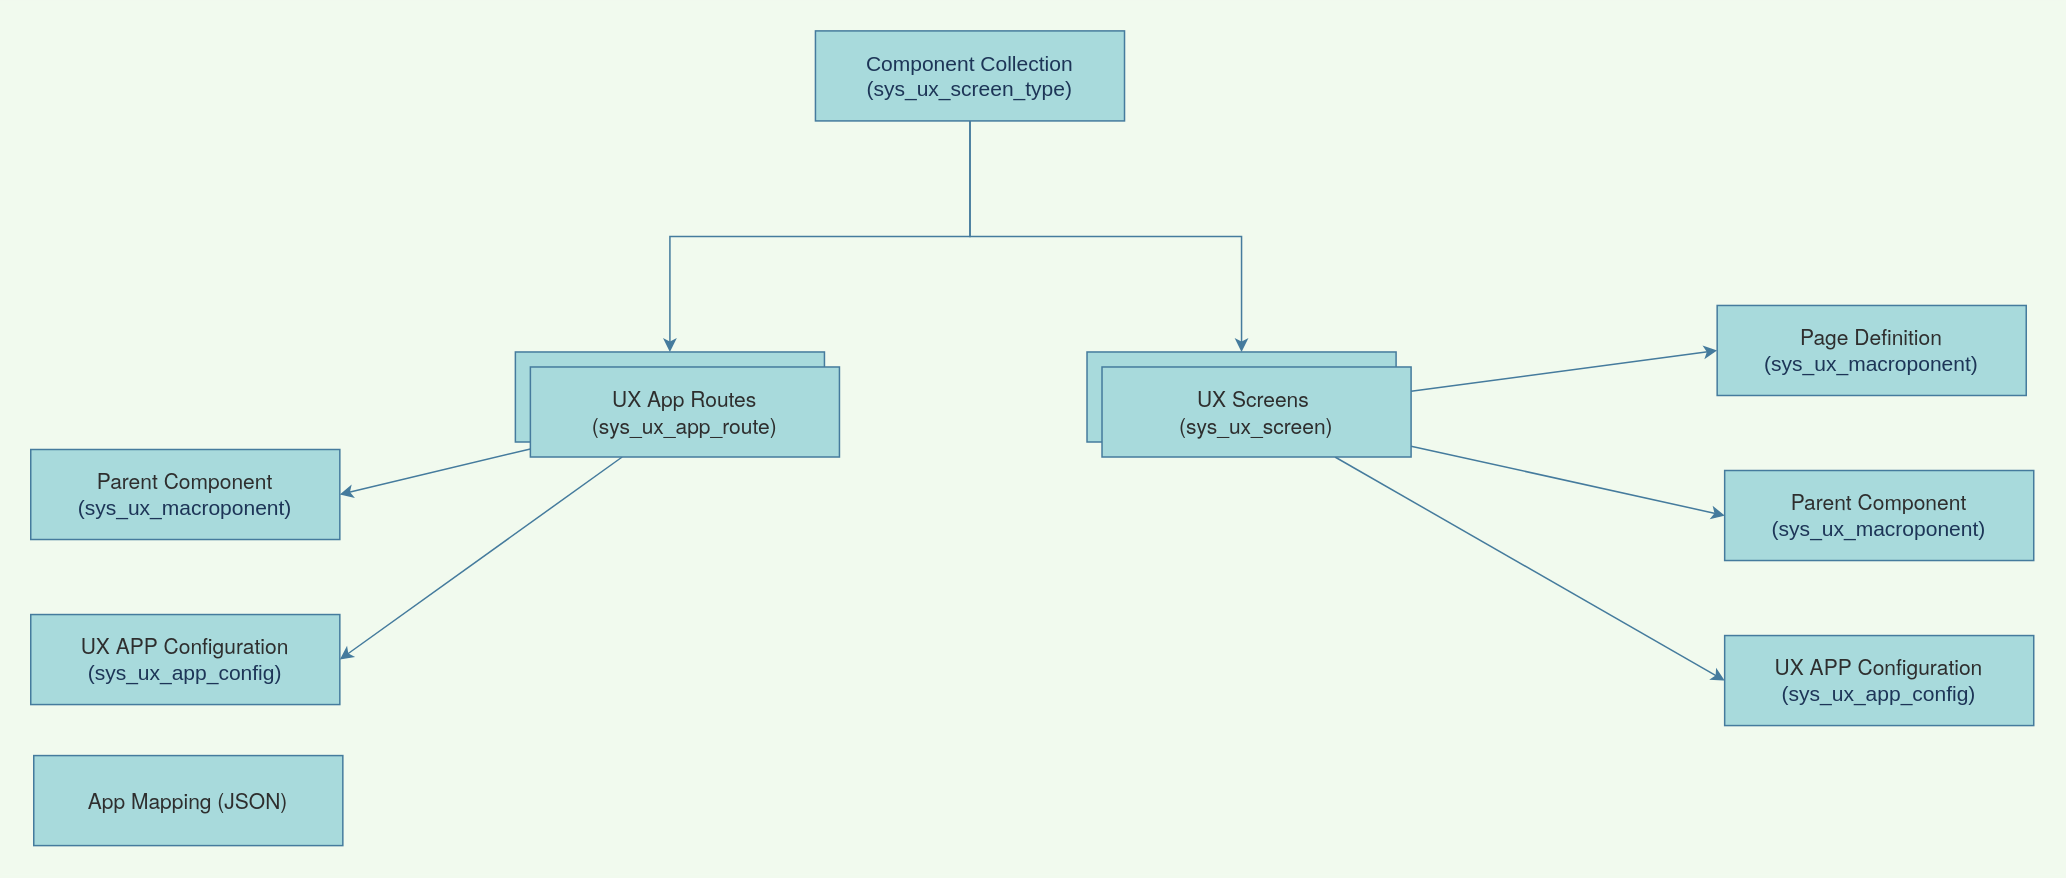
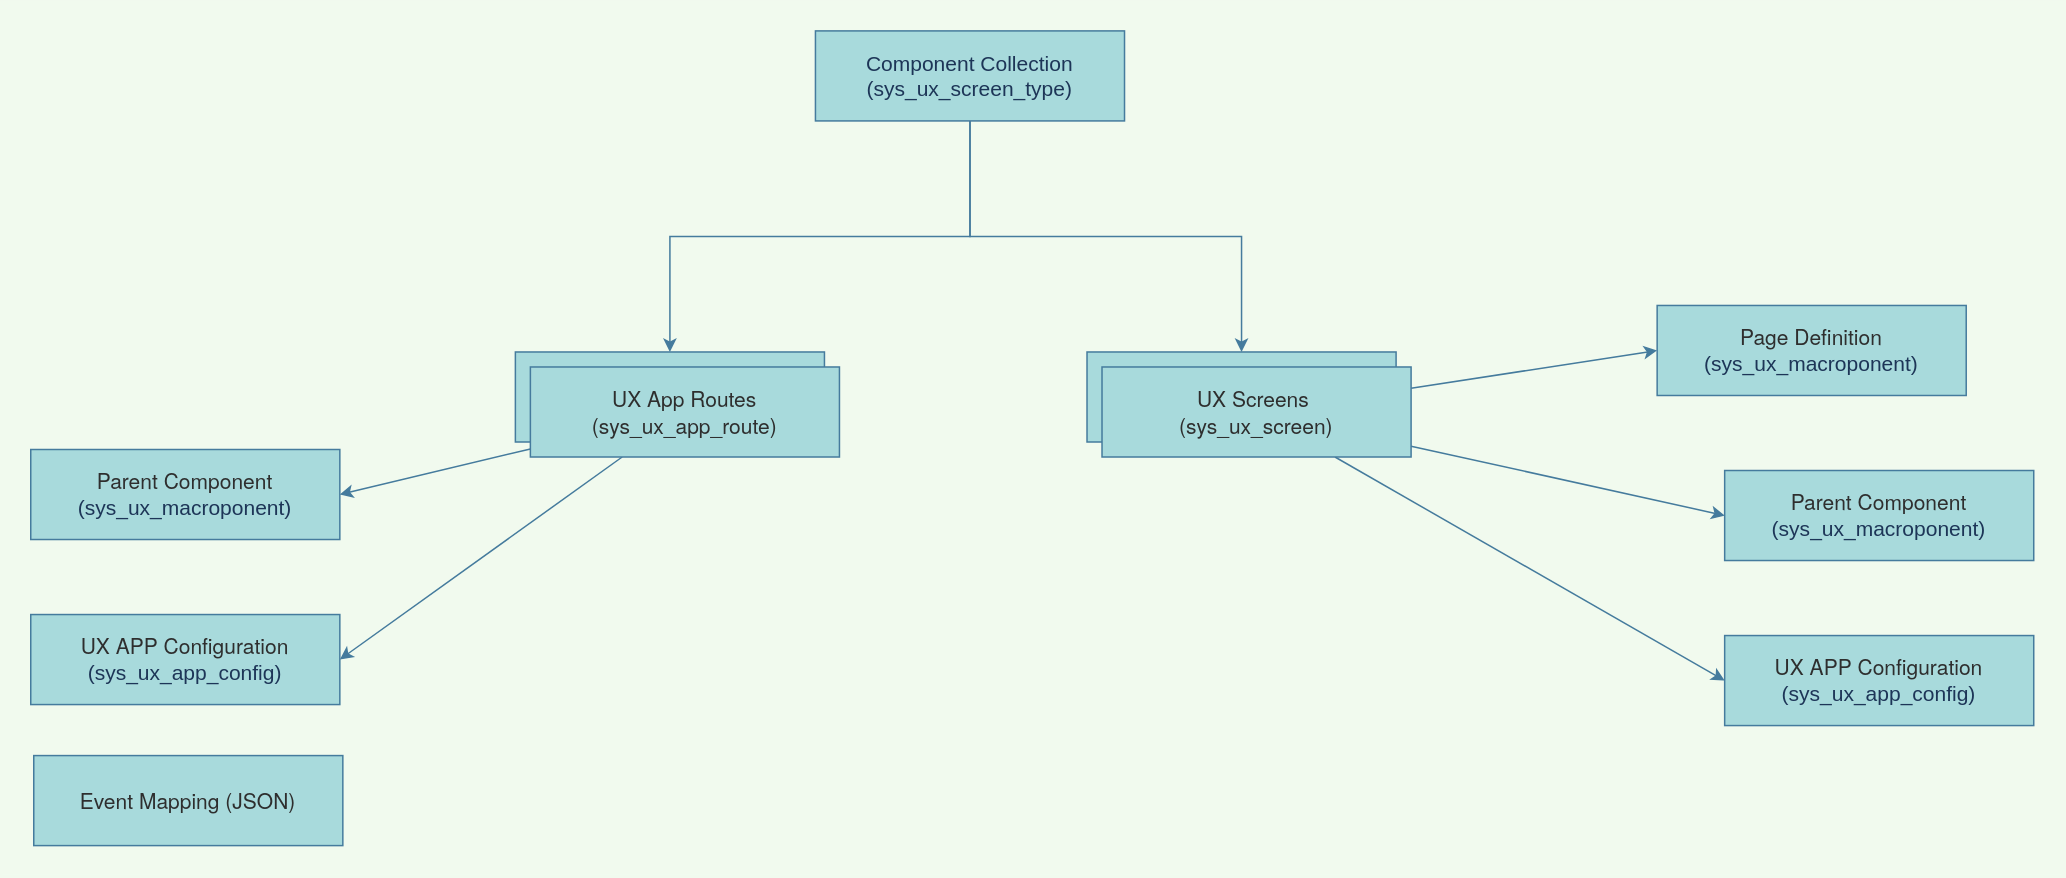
- <mxCell id="15" value="&lt;span style=&quot;text-align: start;&quot;&gt;&lt;font style=&quot;font-size: 14px;&quot; face=&quot;SourceSansPro, Helvetica Neue, Arial&quot; color=&quot;#2e2e2e&quot;&gt;Page Definition&lt;br&gt;&lt;/font&gt;(sys_ux_macroponent)&lt;br style=&quot;font-size: 14px;&quot;&gt;&lt;/span&gt;" style="rounded=0;whiteSpace=wrap;html=1;fontColor=#1D3557;strokeColor=#457B9D;fillColor=#A8DADC;fontSize=14;" vertex="1" parent="1"><mxGeometry x="1144" y="203" width="206" height="60" as="geometry" /></mxCell>
+ <mxCell id="15" value="&lt;span style=&quot;text-align: start;&quot;&gt;&lt;font style=&quot;font-size: 14px;&quot; face=&quot;SourceSansPro, Helvetica Neue, Arial&quot; color=&quot;#2e2e2e&quot;&gt;Page Definition&lt;br&gt;&lt;/font&gt;(sys_ux_macroponent)&lt;br style=&quot;font-size: 14px;&quot;&gt;&lt;/span&gt;" style="rounded=0;whiteSpace=wrap;html=1;fontColor=#1D3557;strokeColor=#457B9D;fillColor=#A8DADC;fontSize=14;" vertex="1" parent="1"><mxGeometry x="1104" y="203" width="206" height="60" as="geometry" /></mxCell>
- <mxCell id="19" value="&lt;span style=&quot;text-align: start; font-size: 14px;&quot;&gt;&lt;font face=&quot;SourceSansPro, Helvetica Neue, Arial&quot; color=&quot;#2e2e2e&quot;&gt;App Mapping (JSON)&lt;/font&gt;&lt;br style=&quot;font-size: 14px;&quot;&gt;&lt;/span&gt;" style="rounded=0;whiteSpace=wrap;html=1;fontColor=#1D3557;strokeColor=#457B9D;fillColor=#A8DADC;fontSize=14;" vertex="1" parent="1"><mxGeometry x="22" y="503" width="206" height="60" as="geometry" /></mxCell>
+ <mxCell id="19" value="&lt;span style=&quot;text-align: start; font-size: 14px;&quot;&gt;&lt;font face=&quot;SourceSansPro, Helvetica Neue, Arial&quot; color=&quot;#2e2e2e&quot;&gt;Event Mapping (JSON)&lt;/font&gt;&lt;br style=&quot;font-size: 14px;&quot;&gt;&lt;/span&gt;" style="rounded=0;whiteSpace=wrap;html=1;fontColor=#1D3557;strokeColor=#457B9D;fillColor=#A8DADC;fontSize=14;" vertex="1" parent="1"><mxGeometry x="22" y="503" width="206" height="60" as="geometry" /></mxCell>
